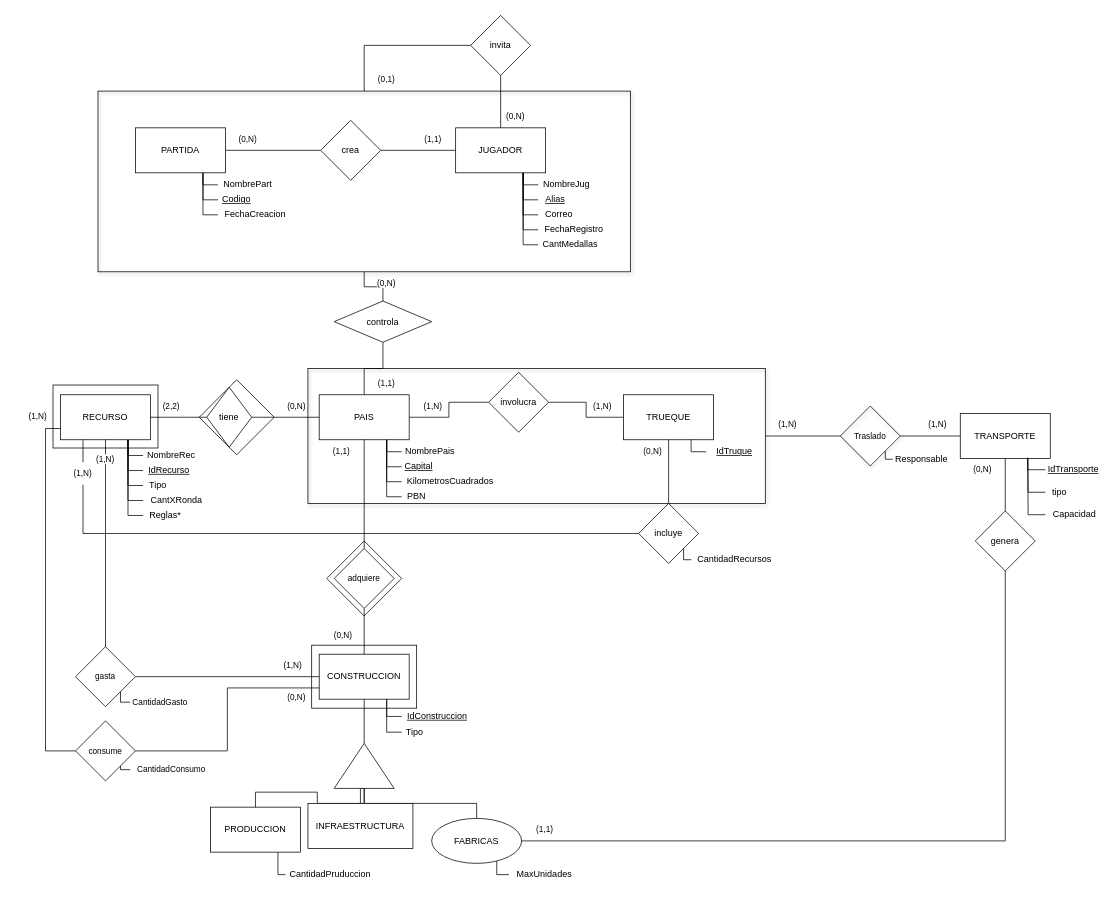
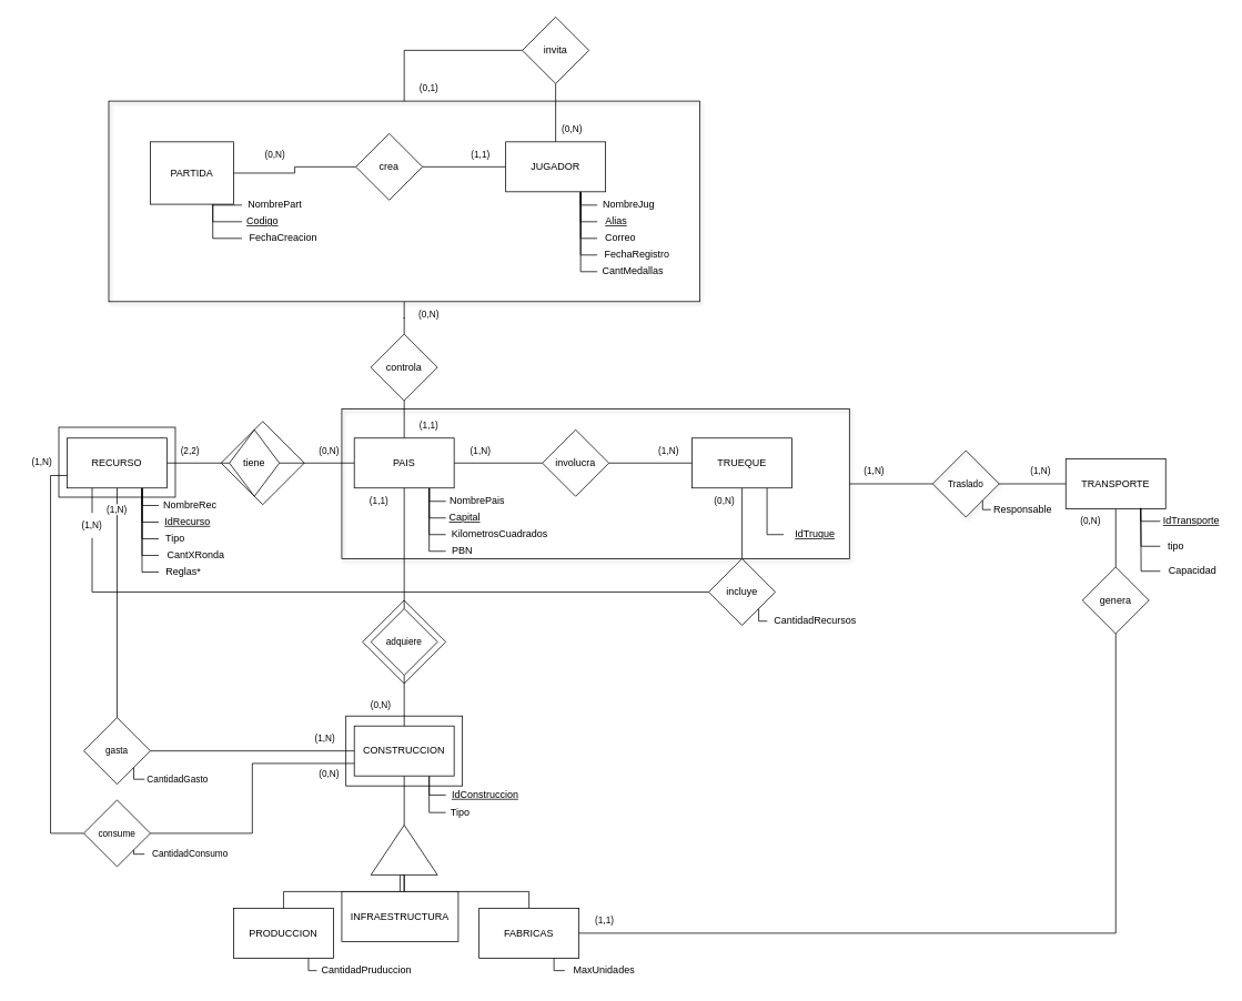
- <mxCell id="23" value="PARTIDA" style="rounded=0;whiteSpace=wrap;html=1;" parent="1" vertex="1"><mxGeometry x="180" y="170" width="120" height="60" as="geometry" /></mxCell>
+ <mxCell id="23" value="PARTIDA" style="rounded=0;whiteSpace=wrap;html=1;" parent="1" vertex="1"><mxGeometry x="180" y="170" width="100" height="75" as="geometry" /></mxCell>
- <mxCell id="40" value="controla" style="rhombus;whiteSpace=wrap;html=1;rounded=0;" parent="1" vertex="1"><mxGeometry x="445" y="401" width="130" height="55" as="geometry" /></mxCell>
+ <mxCell id="40" value="controla" style="rhombus;whiteSpace=wrap;html=1;rounded=0;" parent="1" vertex="1"><mxGeometry x="445" y="401" width="80" height="80" as="geometry" /></mxCell>
- <mxCell id="84" value="involucra" style="rhombus;whiteSpace=wrap;html=1;rounded=0;" vertex="1" parent="1"><mxGeometry x="651" y="496" width="80" height="80" as="geometry" /></mxCell>
+ <mxCell id="84" value="involucra" style="rhombus;whiteSpace=wrap;html=1;rounded=0;" vertex="1" parent="1"><mxGeometry x="651" y="516" width="80" height="80" as="geometry" /></mxCell>
- <mxCell id="79" value="&lt;u&gt;IdTruque&lt;/u&gt;" style="text;html=1;align=center;verticalAlign=middle;whiteSpace=wrap;rounded=0;" vertex="1" parent="1"><mxGeometry x="941" y="587" width="76" height="30" as="geometry" /></mxCell>
+ <mxCell id="79" value="&lt;u&gt;IdTruque&lt;/u&gt;" style="text;html=1;align=center;verticalAlign=middle;whiteSpace=wrap;rounded=0;" vertex="1" parent="1"><mxGeometry x="941" y="627" width="76" height="30" as="geometry" /></mxCell>
- <mxCell id="126" value="PRODUCCION" style="rounded=0;whiteSpace=wrap;html=1;" vertex="1" parent="1"><mxGeometry x="280" y="1076" width="120" height="60" as="geometry" /></mxCell>
+ <mxCell id="126" value="PRODUCCION" style="rounded=0;whiteSpace=wrap;html=1;" vertex="1" parent="1"><mxGeometry x="280" y="1091" width="120" height="60" as="geometry" /></mxCell>
- <mxCell id="124" value="FABRICAS" style="ellipse;whiteSpace=wrap;html=1;" vertex="1" parent="1"><mxGeometry x="575" y="1091" width="120" height="60" as="geometry" /></mxCell>
+ <mxCell id="124" value="FABRICAS" style="rounded=0;whiteSpace=wrap;html=1;" vertex="1" parent="1"><mxGeometry x="575" y="1091" width="120" height="60" as="geometry" /></mxCell>
